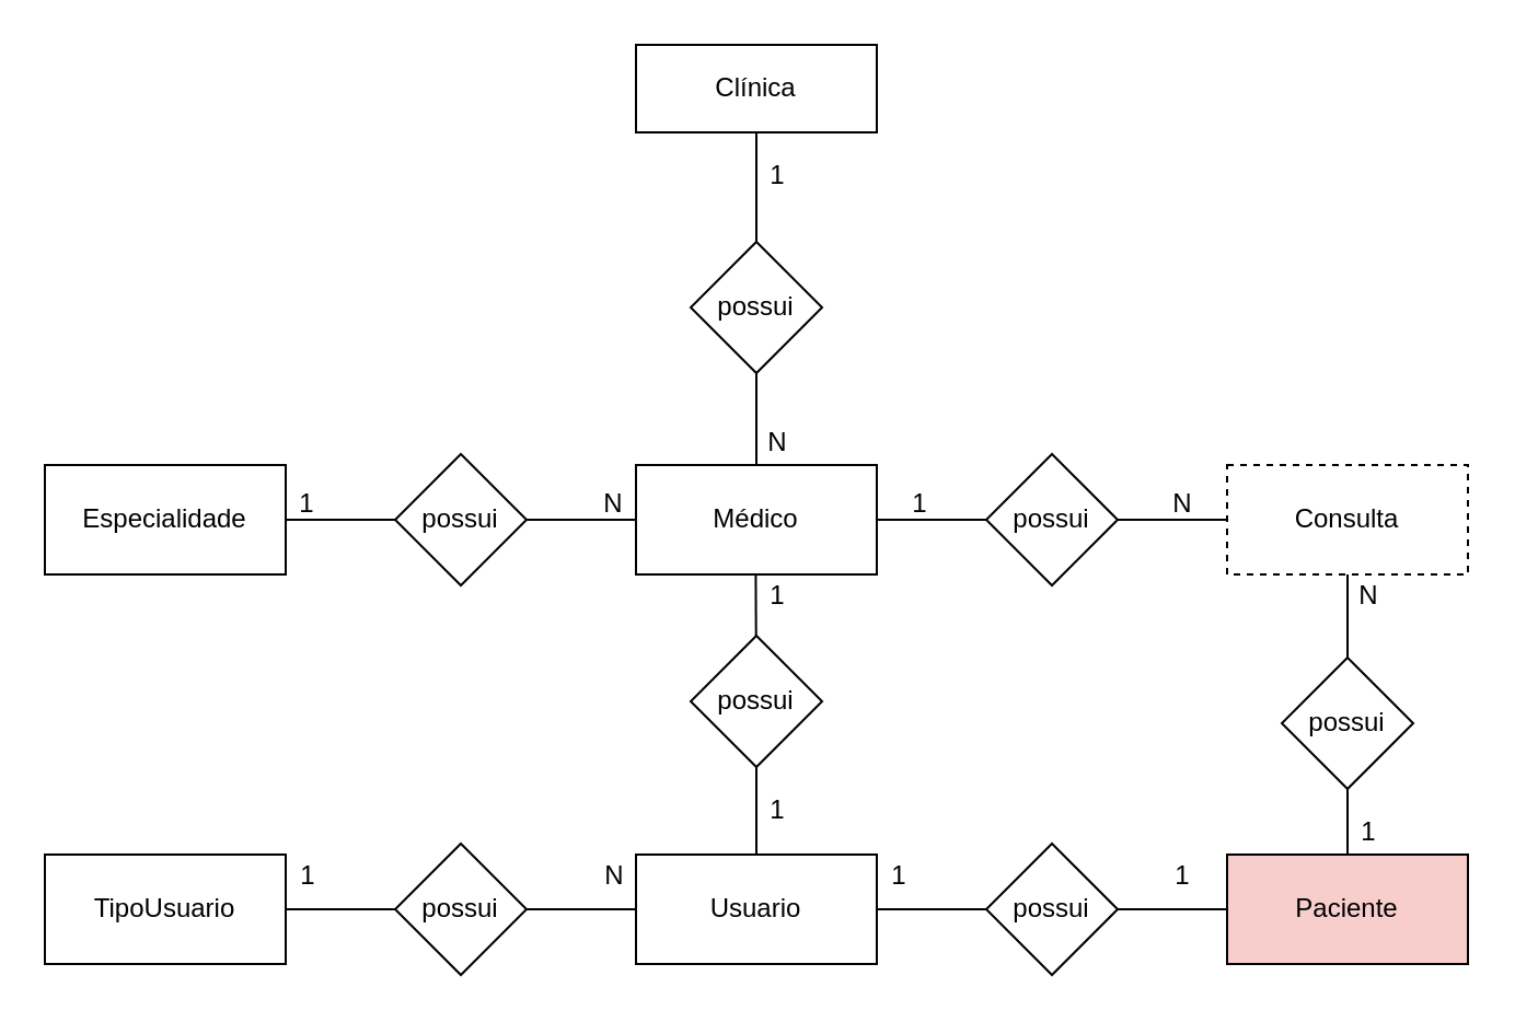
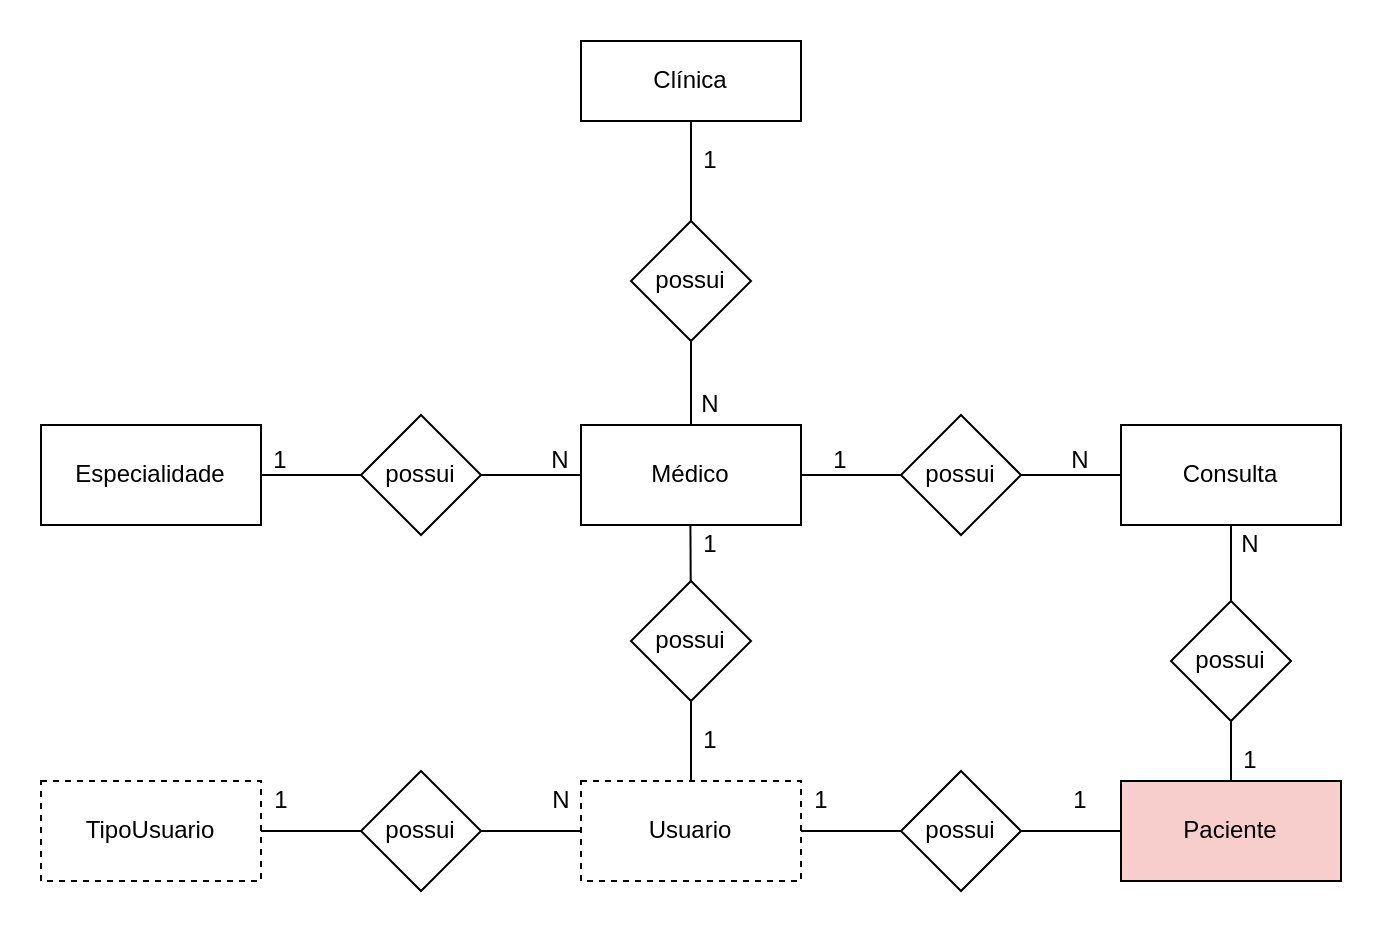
- <mxCell id="3" value="Consulta" style="rounded=0;whiteSpace=wrap;html=1;dashed=1;" parent="1" vertex="1"><mxGeometry x="560" y="212" width="110" height="50" as="geometry" /></mxCell>
+ <mxCell id="3" value="Consulta" style="rounded=0;whiteSpace=wrap;html=1;" parent="1" vertex="1"><mxGeometry x="560" y="212" width="110" height="50" as="geometry" /></mxCell>
- <mxCell id="21" value="TipoUsuario" style="rounded=0;whiteSpace=wrap;html=1;" parent="1" vertex="1"><mxGeometry x="20" y="390" width="110" height="50" as="geometry" /></mxCell>
+ <mxCell id="21" value="TipoUsuario" style="rounded=0;whiteSpace=wrap;html=1;dashed=1;" parent="1" vertex="1"><mxGeometry x="20" y="390" width="110" height="50" as="geometry" /></mxCell>
- <mxCell id="20" value="Usuario" style="rounded=0;whiteSpace=wrap;html=1;" parent="1" vertex="1"><mxGeometry x="290" y="390" width="110" height="50" as="geometry" /></mxCell>
+ <mxCell id="20" value="Usuario" style="rounded=0;whiteSpace=wrap;html=1;dashed=1;" parent="1" vertex="1"><mxGeometry x="290" y="390" width="110" height="50" as="geometry" /></mxCell>
